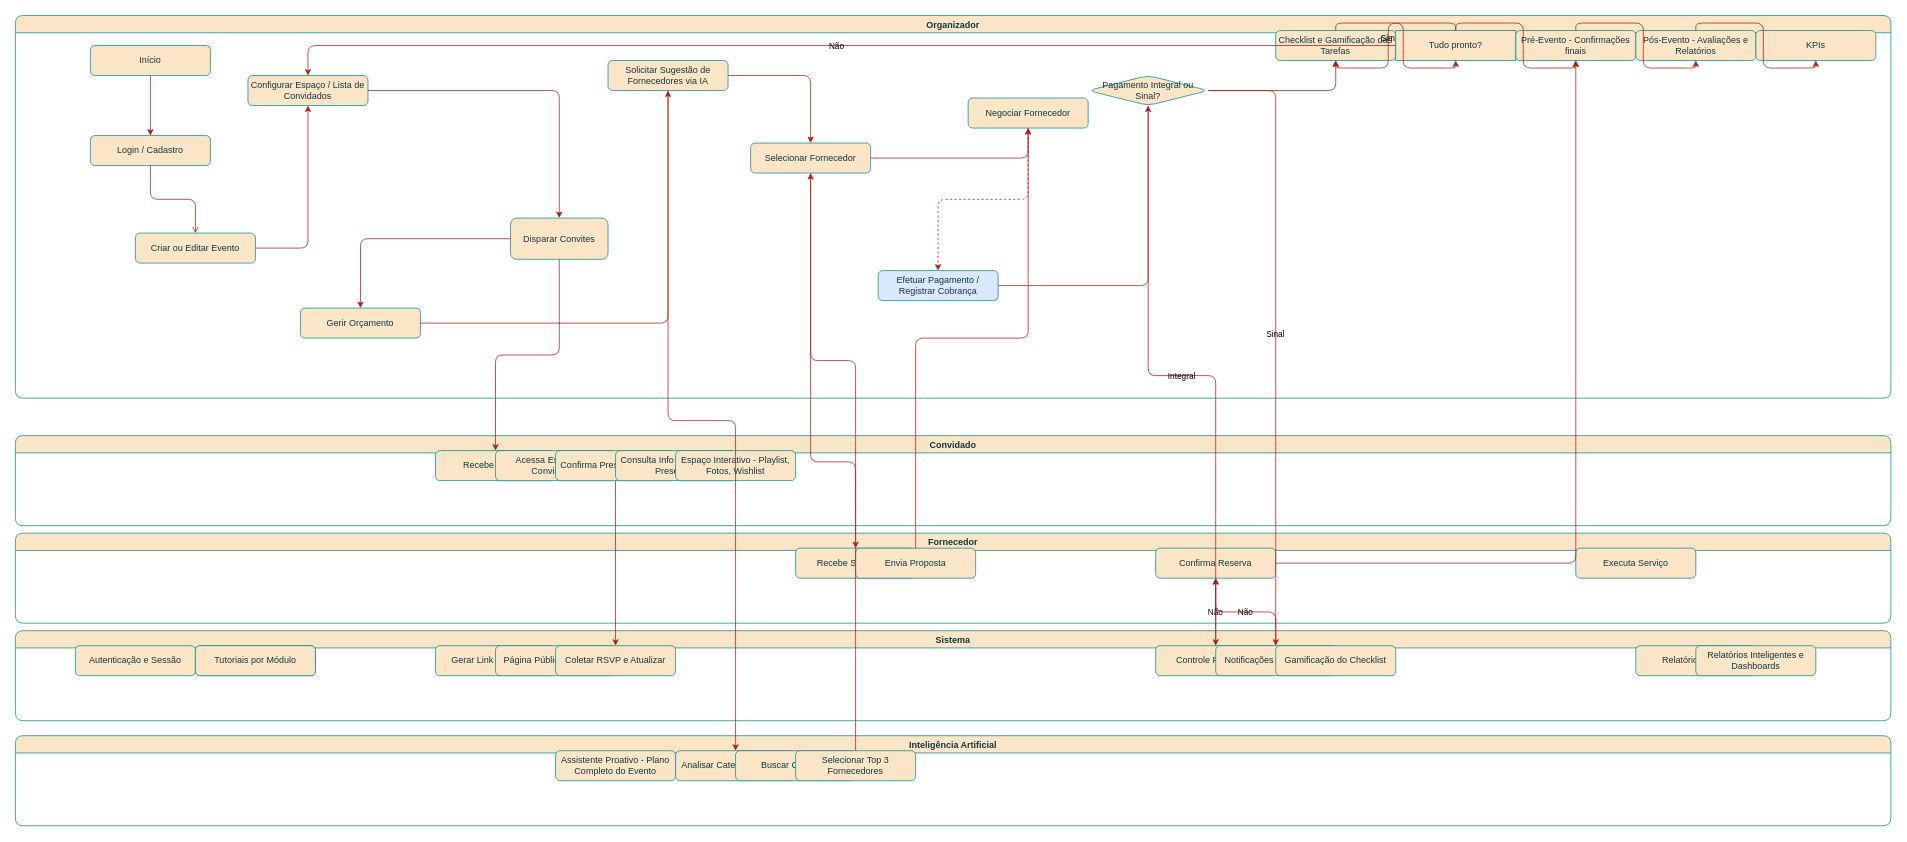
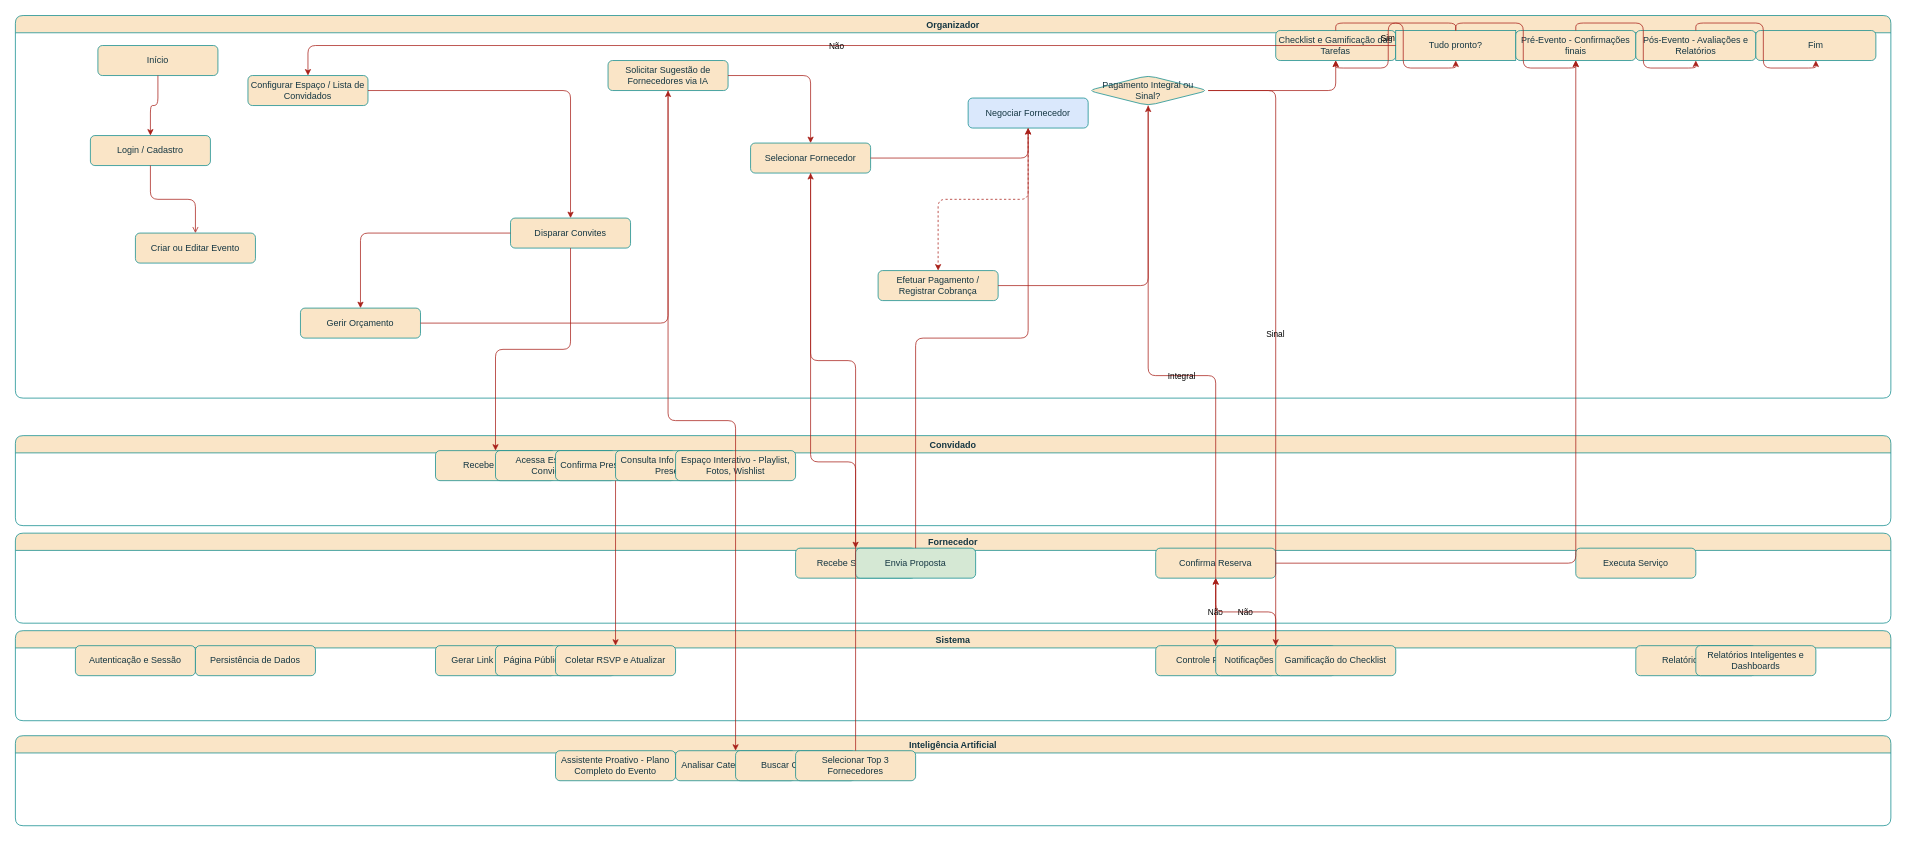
- <mxCell id="18" value="KPIs" style="ellipse;whiteSpace=wrap;html=1;aspect=fixed;shape=endEvent;labelBackgroundColor=none;fillColor=#FAE5C7;strokeColor=#0F8B8D;fontColor=#143642;rounded=1;" parent="2" vertex="1"><mxGeometry x="2320" y="20" width="160" height="40" as="geometry" /></mxCell>
+ <mxCell id="18" value="Fim" style="ellipse;whiteSpace=wrap;html=1;aspect=fixed;shape=endEvent;labelBackgroundColor=none;fillColor=#FAE5C7;strokeColor=#0F8B8D;fontColor=#143642;rounded=1;" parent="2" vertex="1"><mxGeometry x="2320" y="20" width="160" height="40" as="geometry" /></mxCell>
- <mxCell id="3" value="Início" style="ellipse;whiteSpace=wrap;html=1;aspect=fixed;shape=startEvent;labelBackgroundColor=none;fillColor=#FAE5C7;strokeColor=#0F8B8D;fontColor=#143642;rounded=1;" parent="2" vertex="1"><mxGeometry x="100" y="40" width="160" height="40" as="geometry" /></mxCell>
+ <mxCell id="3" value="Início" style="ellipse;whiteSpace=wrap;html=1;aspect=fixed;shape=startEvent;labelBackgroundColor=none;fillColor=#FAE5C7;strokeColor=#0F8B8D;fontColor=#143642;rounded=1;" parent="2" vertex="1"><mxGeometry x="110" y="40" width="160" height="40" as="geometry" /></mxCell>
- <mxCell id="11" value="Negociar Fornecedor" style="rounded=1;whiteSpace=wrap;html=1;labelBackgroundColor=none;fillColor=#FAE5C7;strokeColor=#0F8B8D;fontColor=#143642;" parent="2" vertex="1"><mxGeometry x="1270" y="110" width="160" height="40" as="geometry" /></mxCell>
+ <mxCell id="11" value="Negociar Fornecedor" style="rounded=1;whiteSpace=wrap;html=1;labelBackgroundColor=none;fillColor=#dae8fc;strokeColor=#0F8B8D;fontColor=#143642;" parent="2" vertex="1"><mxGeometry x="1270" y="110" width="160" height="40" as="geometry" /></mxCell>
- <mxCell id="7" value="Disparar Convites" style="rounded=1;whiteSpace=wrap;html=1;labelBackgroundColor=none;fillColor=#FAE5C7;strokeColor=#0F8B8D;fontColor=#143642;" parent="2" vertex="1"><mxGeometry x="660" y="270" width="130" height="55" as="geometry" /></mxCell>
+ <mxCell id="7" value="Disparar Convites" style="rounded=1;whiteSpace=wrap;html=1;labelBackgroundColor=none;fillColor=#FAE5C7;strokeColor=#0F8B8D;fontColor=#143642;" parent="2" vertex="1"><mxGeometry x="660" y="270" width="160" height="40" as="geometry" /></mxCell>
- <mxCell id="49" style="edgeStyle=orthogonalEdgeStyle;rounded=1;labelBackgroundColor=none;strokeColor=#A8201A;fontColor=default;" parent="1" source="5" target="6" edge="1"><mxGeometry relative="1" as="geometry"><Array as="points"><mxPoint x="410" y="330" /></Array></mxGeometry></mxCell>
- <mxCell id="12" value="Efetuar Pagamento / Registrar Cobrança" style="rounded=1;whiteSpace=wrap;html=1;labelBackgroundColor=none;fillColor=#dae8fc;strokeColor=#0F8B8D;fontColor=#143642;" parent="2" vertex="1"><mxGeometry x="1150" y="340" width="160" height="40" as="geometry" /></mxCell>
+ <mxCell id="12" value="Efetuar Pagamento / Registrar Cobrança" style="rounded=1;whiteSpace=wrap;html=1;labelBackgroundColor=none;fillColor=#FAE5C7;strokeColor=#0F8B8D;fontColor=#143642;" parent="2" vertex="1"><mxGeometry x="1150" y="340" width="160" height="40" as="geometry" /></mxCell>
- <mxCell id="27" value="Envia Proposta" style="rounded=1;whiteSpace=wrap;html=1;labelBackgroundColor=none;fillColor=#FAE5C7;strokeColor=#0F8B8D;fontColor=#143642;" parent="25" vertex="1"><mxGeometry x="1120" y="20" width="160" height="40" as="geometry" /></mxCell>
+ <mxCell id="27" value="Envia Proposta" style="rounded=1;whiteSpace=wrap;html=1;labelBackgroundColor=none;fillColor=#d5e8d4;strokeColor=#0F8B8D;fontColor=#143642;" parent="25" vertex="1"><mxGeometry x="1120" y="20" width="160" height="40" as="geometry" /></mxCell>
- <mxCell id="38" value="Tutoriais por Módulo" style="rounded=1;whiteSpace=wrap;html=1;labelBackgroundColor=none;fillColor=#FAE5C7;strokeColor=#0F8B8D;fontColor=#143642;" parent="30" vertex="1"><mxGeometry x="240" y="20" width="160" height="40" as="geometry" /></mxCell>
